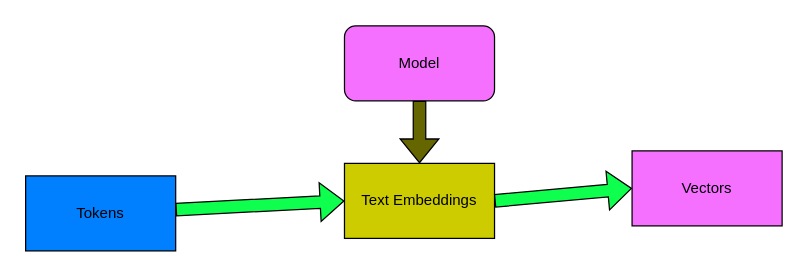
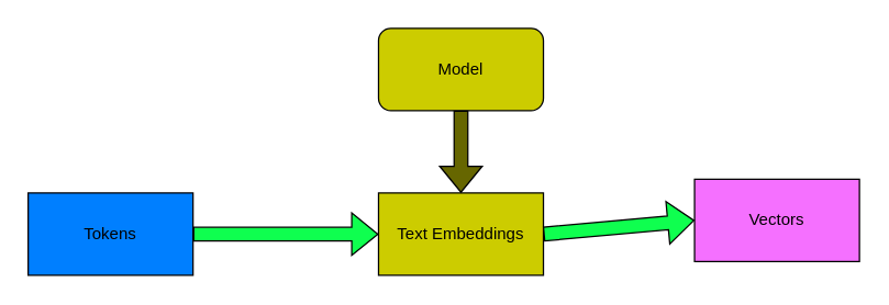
- <mxCell id="7" value="Model" style="rounded=1;whiteSpace=wrap;html=1;fillColor=#f570ff;" vertex="1" parent="1"><mxGeometry x="275" y="20" width="120" height="60" as="geometry" /></mxCell>
+ <mxCell id="7" value="Model" style="rounded=1;whiteSpace=wrap;html=1;fillColor=#CCCC00;" vertex="1" parent="1"><mxGeometry x="275" y="20" width="120" height="60" as="geometry" /></mxCell>
- <mxCell id="4" value="Vectors" style="rounded=0;whiteSpace=wrap;html=1;fillColor=#F570FF;" vertex="1" parent="1"><mxGeometry x="505" y="120" width="120" height="60" as="geometry" /></mxCell>
+ <mxCell id="4" value="Vectors" style="rounded=0;whiteSpace=wrap;html=1;fillColor=#F570FF;" vertex="1" parent="1"><mxGeometry x="505" y="130" width="120" height="60" as="geometry" /></mxCell>
- <mxCell id="3" value="Text Embeddings" style="rounded=0;whiteSpace=wrap;html=1;fillColor=#CCCC00;" vertex="1" parent="1"><mxGeometry x="275" y="130" width="120" height="60" as="geometry" /></mxCell>
+ <mxCell id="3" value="Text Embeddings" style="rounded=0;whiteSpace=wrap;html=1;fillColor=#CCCC00;" vertex="1" parent="1"><mxGeometry x="275" y="140" width="120" height="60" as="geometry" /></mxCell>
